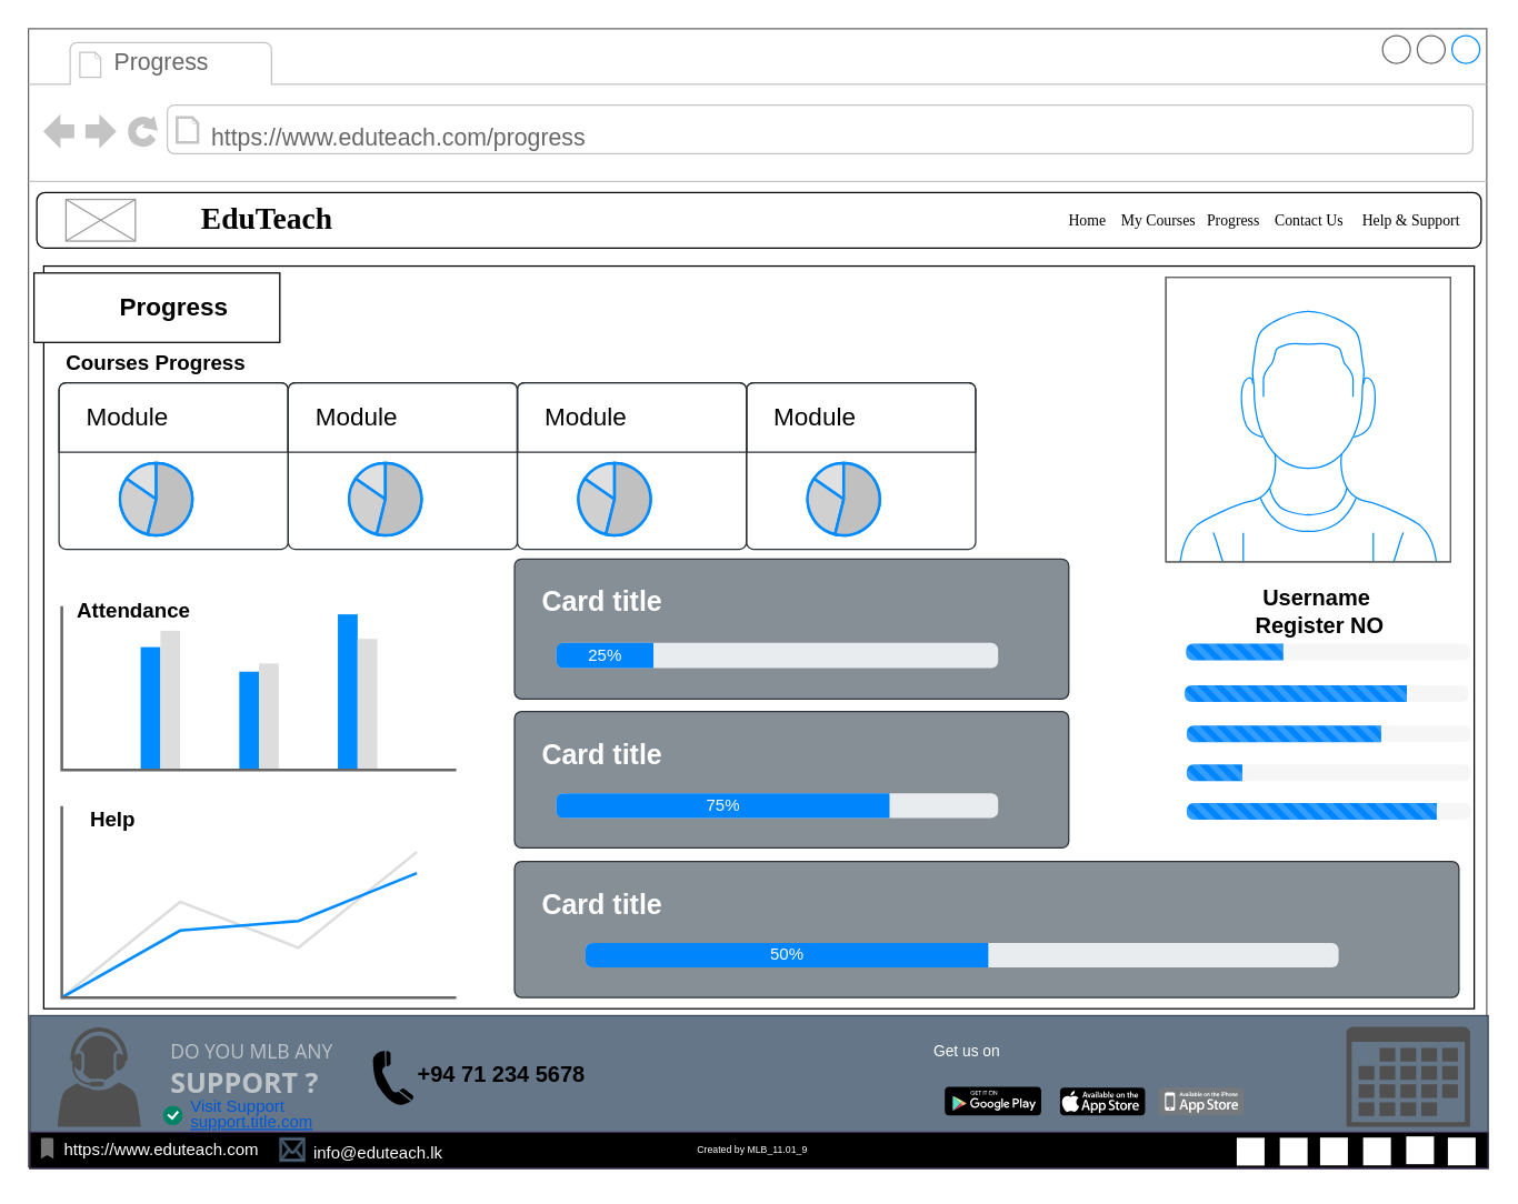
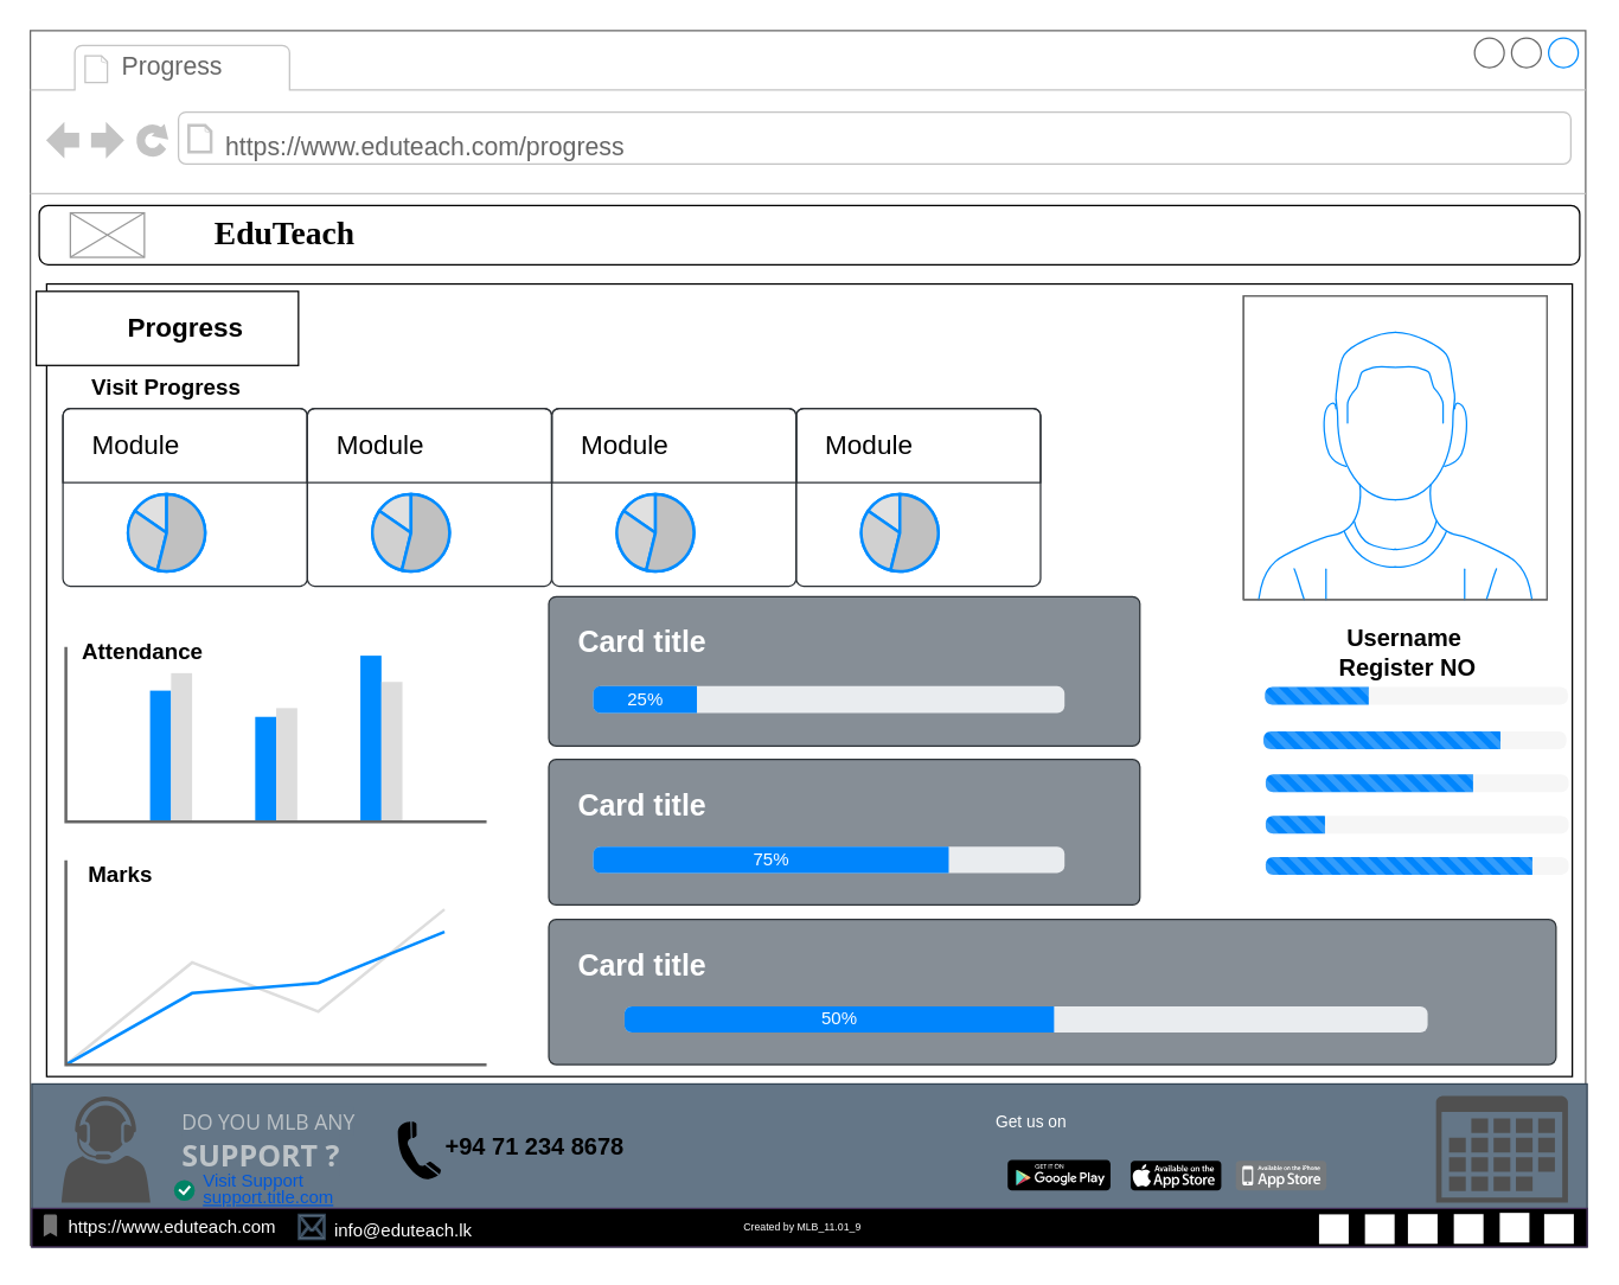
- <mxCell id="75" value="&lt;font size=&quot;1&quot; face=&quot;Comic Sans MS&quot; style=&quot;&quot;&gt;&lt;span style=&quot;font-size: 11px;&quot;&gt;&amp;nbsp; &amp;nbsp; &amp;nbsp; &amp;nbsp;Home&amp;nbsp; &amp;nbsp; My Courses&amp;nbsp; &amp;nbsp;Progress&amp;nbsp; &amp;nbsp; Contact Us&amp;nbsp; &amp;nbsp; &amp;nbsp;Help &amp;amp; Support&lt;/span&gt;&lt;/font&gt;" style="text;html=1;strokeColor=none;fillColor=none;align=right;verticalAlign=middle;whiteSpace=wrap;rounded=0;" parent="1" vertex="1"><mxGeometry x="671" y="143" width="382" height="30" as="geometry" /></mxCell>
- <mxCell id="11" value="&lt;b&gt;&lt;font style=&quot;font-size: 15px;&quot;&gt;Courses Progress&lt;/font&gt;&lt;/b&gt;" style="text;html=1;strokeColor=none;fillColor=none;align=center;verticalAlign=middle;whiteSpace=wrap;rounded=0;" parent="8" vertex="1"><mxGeometry x="-10" y="-30" width="160" height="30" as="geometry" /></mxCell>
+ <mxCell id="11" value="&lt;b&gt;&lt;font style=&quot;font-size: 15px;&quot;&gt;Visit Progress&lt;/font&gt;&lt;/b&gt;" style="text;html=1;strokeColor=none;fillColor=none;align=center;verticalAlign=middle;whiteSpace=wrap;rounded=0;" parent="8" vertex="1"><mxGeometry x="-10" y="-30" width="160" height="30" as="geometry" /></mxCell>
- <mxCell id="13" value="&lt;b&gt;&lt;font style=&quot;font-size: 15px;&quot;&gt;Help&lt;/font&gt;&lt;/b&gt;" style="text;html=1;strokeColor=none;fillColor=none;align=center;verticalAlign=middle;whiteSpace=wrap;rounded=0;" parent="2" vertex="1"><mxGeometry x="31" y="554.28" width="60" height="30" as="geometry" /></mxCell>
+ <mxCell id="13" value="&lt;b&gt;&lt;font style=&quot;font-size: 15px;&quot;&gt;Marks&lt;/font&gt;&lt;/b&gt;" style="text;html=1;strokeColor=none;fillColor=none;align=center;verticalAlign=middle;whiteSpace=wrap;rounded=0;" parent="2" vertex="1"><mxGeometry x="31" y="554.28" width="60" height="30" as="geometry" /></mxCell>
- <mxCell id="61" value="&lt;b&gt;&lt;font style=&quot;font-size: 16px;&quot;&gt;+94 71 234 5678&amp;nbsp;&lt;/font&gt;&lt;/b&gt;" style="text;html=1;strokeColor=none;fillColor=none;align=center;verticalAlign=middle;whiteSpace=wrap;rounded=0;" parent="1" vertex="1"><mxGeometry x="278" y="758.37" width="170" height="30" as="geometry" /></mxCell>
+ <mxCell id="61" value="&lt;b&gt;&lt;font style=&quot;font-size: 16px;&quot;&gt;+94 71 234 8678&amp;nbsp;&lt;/font&gt;&lt;/b&gt;" style="text;html=1;strokeColor=none;fillColor=none;align=center;verticalAlign=middle;whiteSpace=wrap;rounded=0;" parent="1" vertex="1"><mxGeometry x="278" y="758.37" width="170" height="30" as="geometry" /></mxCell>
